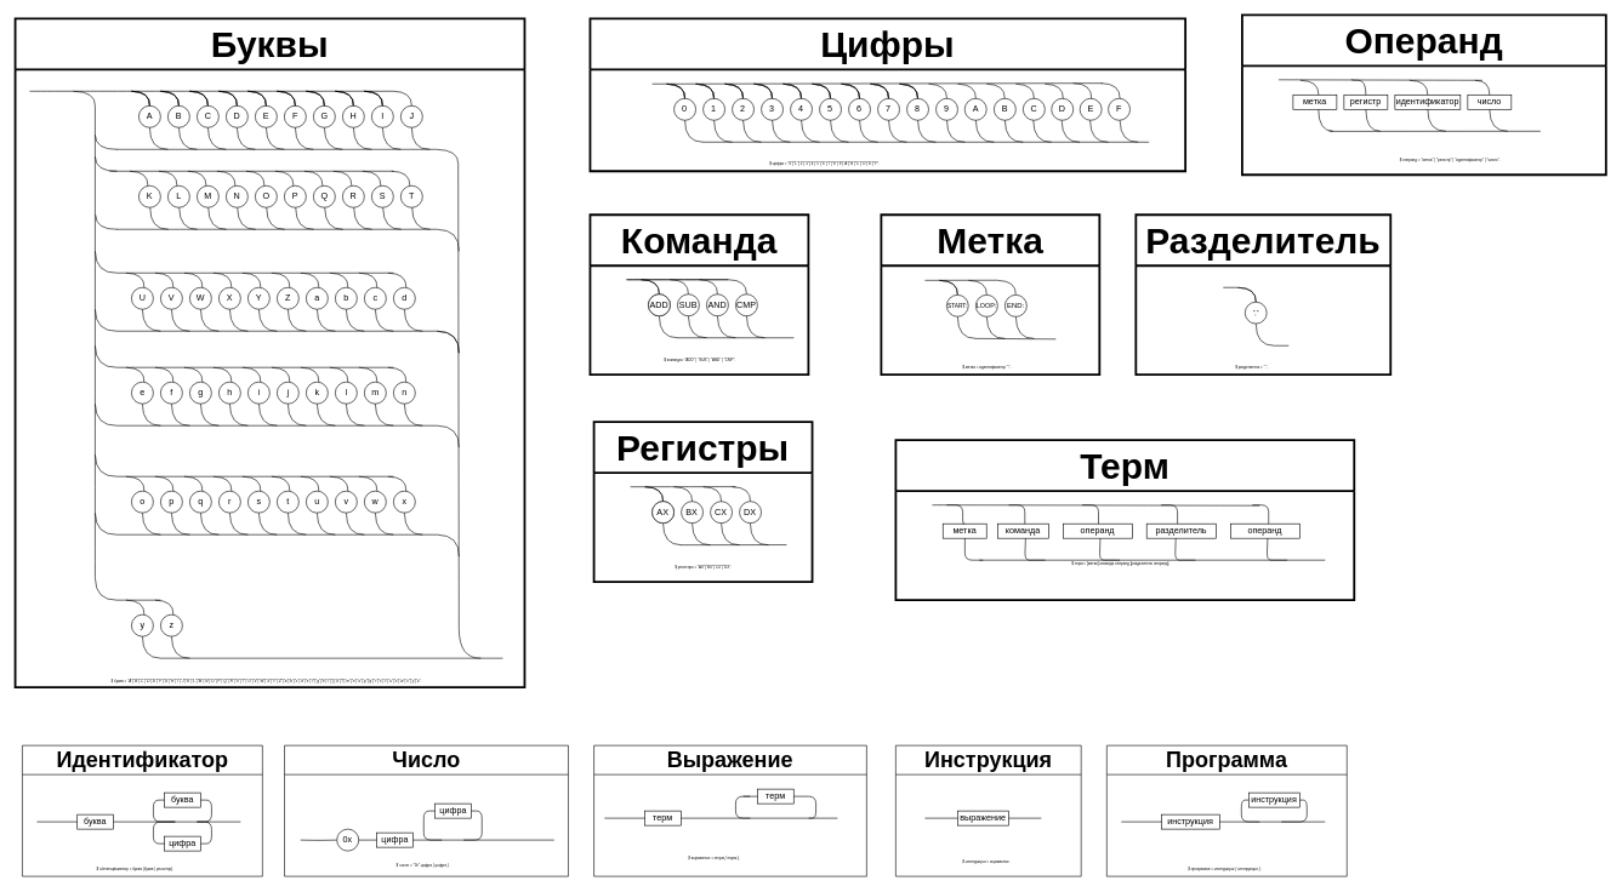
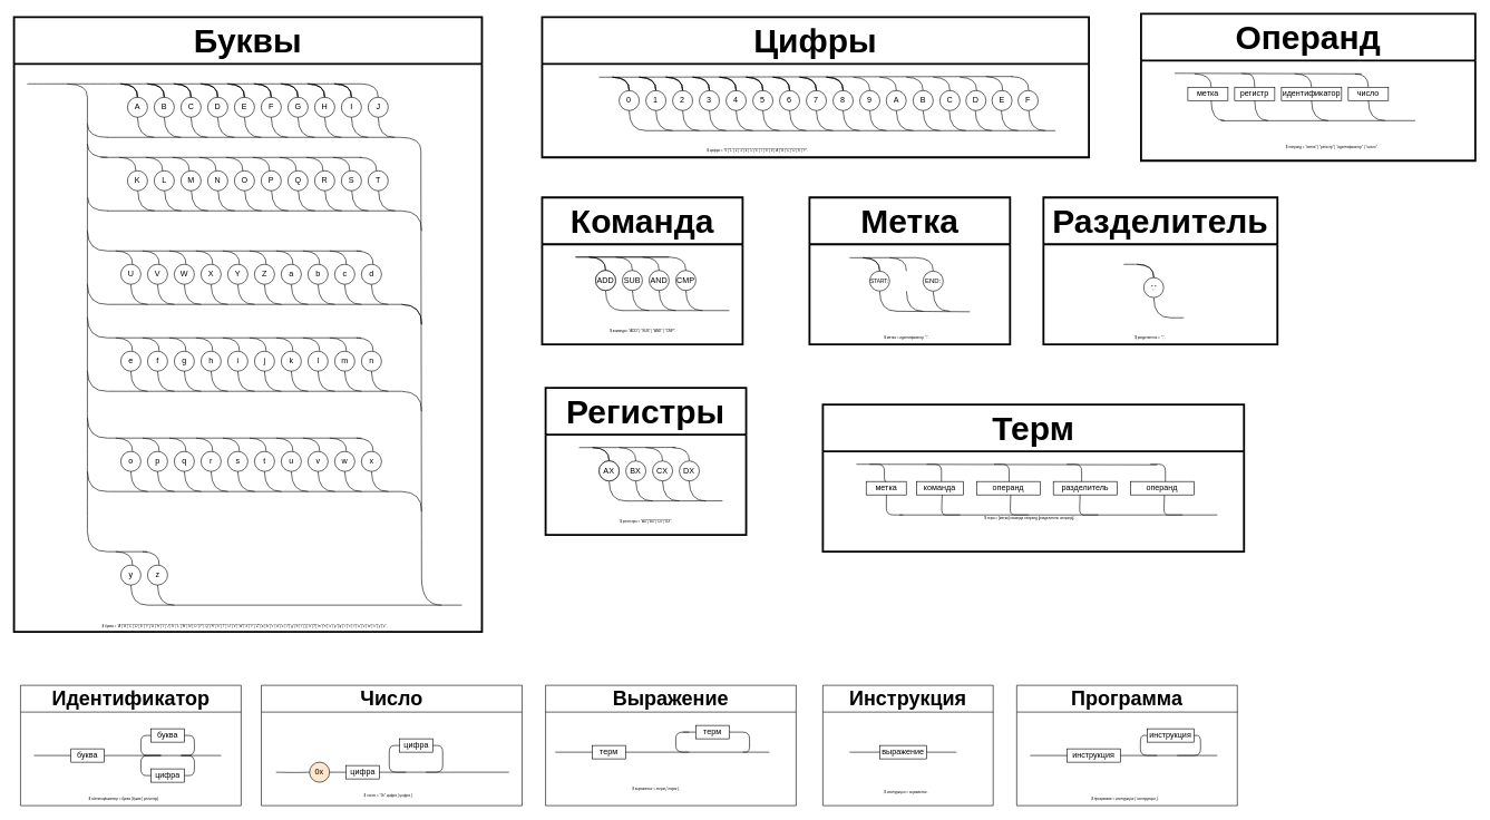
- <mxCell id="359" value="&lt;font style=&quot;font-size: 9px;&quot;&gt;LOOP:&lt;/font&gt;" style="ellipse;whiteSpace=wrap;html=1;aspect=fixed;fillStyle=auto;rounded=1;" vertex="1" parent="349"><mxGeometry x="130" y="110.2" width="30" height="30" as="geometry" /></mxCell>
- <mxCell id="418" value="0x" style="ellipse;whiteSpace=wrap;html=1;aspect=fixed;fillStyle=auto;rounded=1;" vertex="1" parent="409"><mxGeometry x="72.0" y="115.02" width="30" height="30" as="geometry" /></mxCell>
+ <mxCell id="418" value="0x" style="ellipse;whiteSpace=wrap;html=1;aspect=fixed;fillStyle=auto;rounded=1;fillColor=#ffe6cc;" vertex="1" parent="409"><mxGeometry x="72.0" y="115.02" width="30" height="30" as="geometry" /></mxCell>
